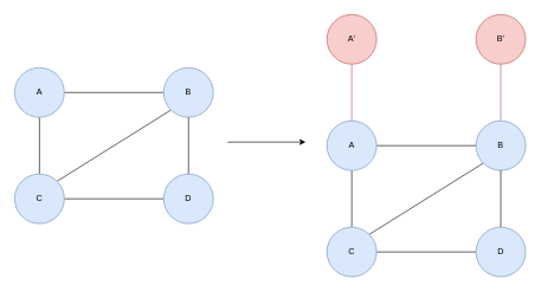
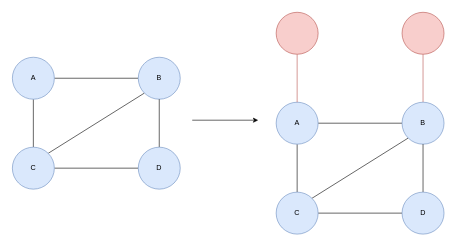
- <mxCell id="15" value="A'" style="text;html=1;strokeColor=none;fillColor=none;align=center;verticalAlign=middle;whiteSpace=wrap;rounded=0;" vertex="1" parent="1"><mxGeometry x="475" y="45" width="40" height="20" as="geometry" /></mxCell>
- <mxCell id="16" value="B'" style="text;html=1;strokeColor=none;fillColor=none;align=center;verticalAlign=middle;whiteSpace=wrap;rounded=0;" vertex="1" parent="1"><mxGeometry x="685" y="45" width="40" height="20" as="geometry" /></mxCell>
